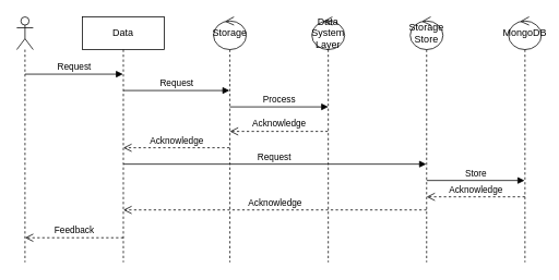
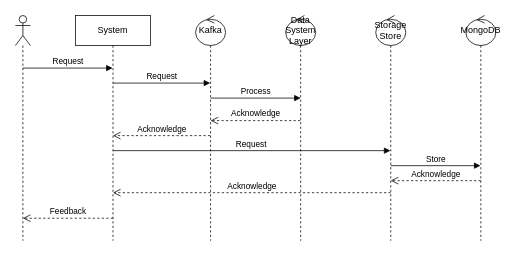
- <mxCell id="4" value="Data" style="shape=umlLifeline;perimeter=lifelinePerimeter;whiteSpace=wrap;html=1;container=1;dropTarget=0;collapsible=0;recursiveResize=0;outlineConnect=0;portConstraint=eastwest;newEdgeStyle={&quot;curved&quot;:0,&quot;rounded&quot;:0};" vertex="1" parent="1"><mxGeometry x="100" y="20" width="100" height="300" as="geometry" /></mxCell>
+ <mxCell id="4" value="System" style="shape=umlLifeline;perimeter=lifelinePerimeter;whiteSpace=wrap;html=1;container=1;dropTarget=0;collapsible=0;recursiveResize=0;outlineConnect=0;portConstraint=eastwest;newEdgeStyle={&quot;curved&quot;:0,&quot;rounded&quot;:0};" vertex="1" parent="1"><mxGeometry x="100" y="20" width="100" height="300" as="geometry" /></mxCell>
- <mxCell id="3" value="Storage" style="shape=umlLifeline;perimeter=lifelinePerimeter;whiteSpace=wrap;html=1;container=1;dropTarget=0;collapsible=0;recursiveResize=0;outlineConnect=0;portConstraint=eastwest;newEdgeStyle={&quot;curved&quot;:0,&quot;rounded&quot;:0};participant=umlControl;" vertex="1" parent="1"><mxGeometry x="260" y="20" width="40" height="300" as="geometry" /></mxCell>
+ <mxCell id="3" value="Kafka" style="shape=umlLifeline;perimeter=lifelinePerimeter;whiteSpace=wrap;html=1;container=1;dropTarget=0;collapsible=0;recursiveResize=0;outlineConnect=0;portConstraint=eastwest;newEdgeStyle={&quot;curved&quot;:0,&quot;rounded&quot;:0};participant=umlControl;" vertex="1" parent="1"><mxGeometry x="260" y="20" width="40" height="300" as="geometry" /></mxCell>
